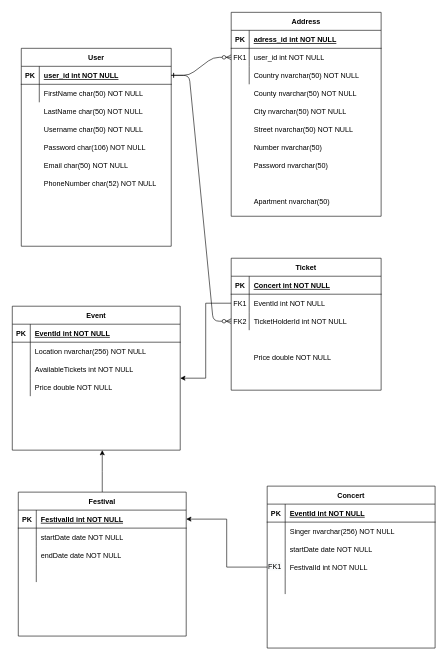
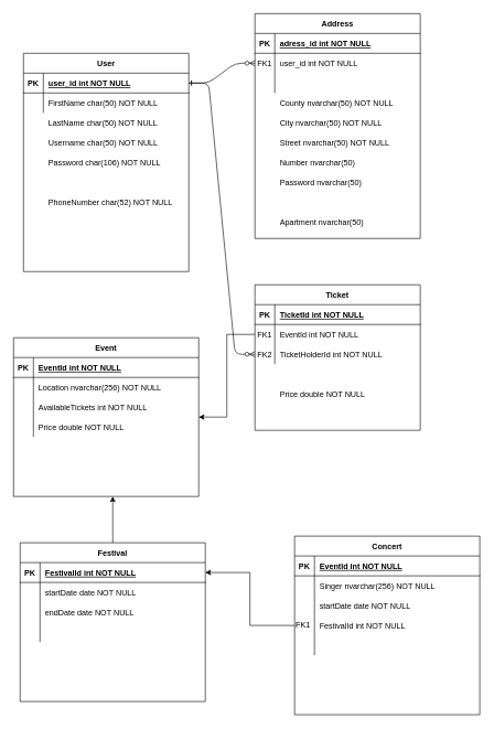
- <mxCell id="38" value="Country nvarchar(50) NOT NULL" style="shape=partialRectangle;overflow=hidden;connectable=0;fillColor=none;top=0;left=0;bottom=0;right=0;align=left;spacingLeft=6;" parent="1" vertex="1"><mxGeometry x="415" y="110" width="220" height="30" as="geometry" /></mxCell>
- <mxCell id="36" value="Email char(50) NOT NULL" style="shape=partialRectangle;overflow=hidden;connectable=0;fillColor=none;top=0;left=0;bottom=0;right=0;align=left;spacingLeft=6;" parent="1" vertex="1"><mxGeometry x="65" y="260" width="220" height="30" as="geometry" /></mxCell>
- <mxCell id="17" value="Concert int NOT NULL " style="shape=partialRectangle;overflow=hidden;connectable=0;fillColor=none;top=0;left=0;bottom=0;right=0;align=left;spacingLeft=6;fontStyle=5;" parent="15" vertex="1"><mxGeometry x="30" width="220" height="30" as="geometry" /></mxCell>
+ <mxCell id="17" value="TicketId int NOT NULL " style="shape=partialRectangle;overflow=hidden;connectable=0;fillColor=none;top=0;left=0;bottom=0;right=0;align=left;spacingLeft=6;fontStyle=5;" parent="15" vertex="1"><mxGeometry x="30" width="220" height="30" as="geometry" /></mxCell>
